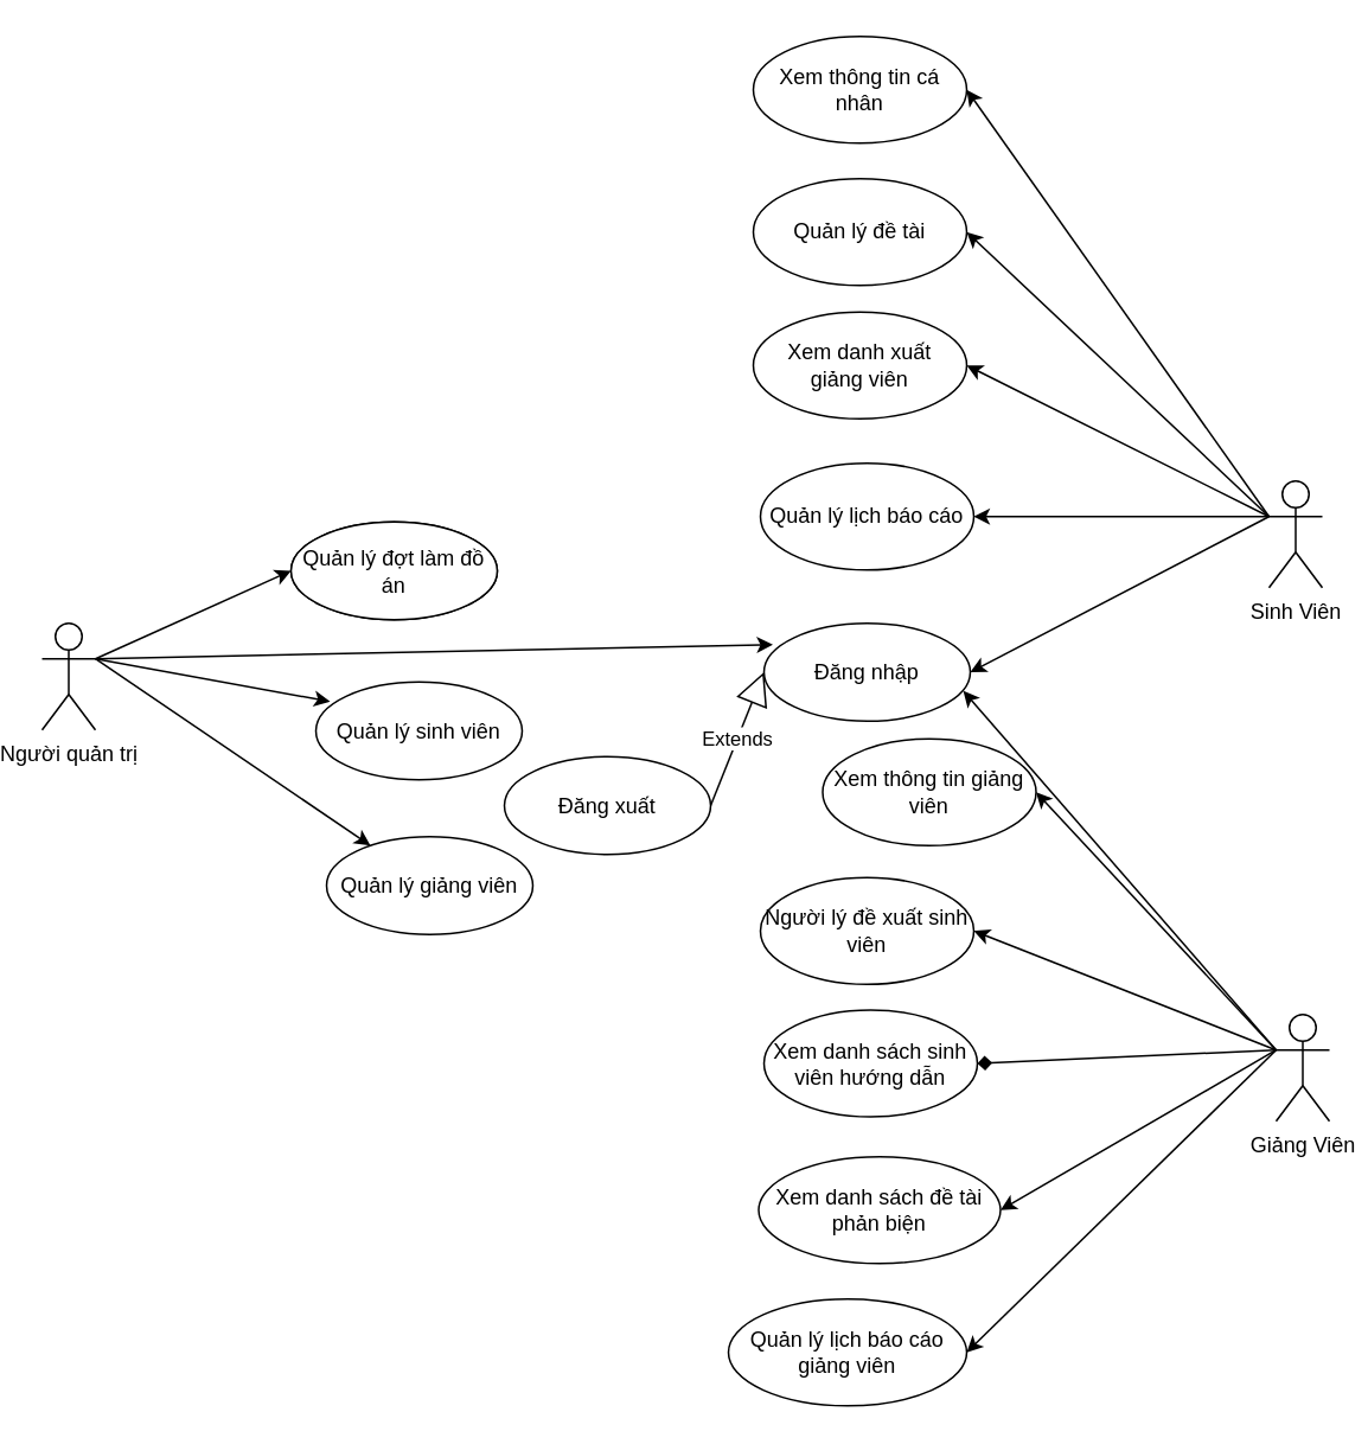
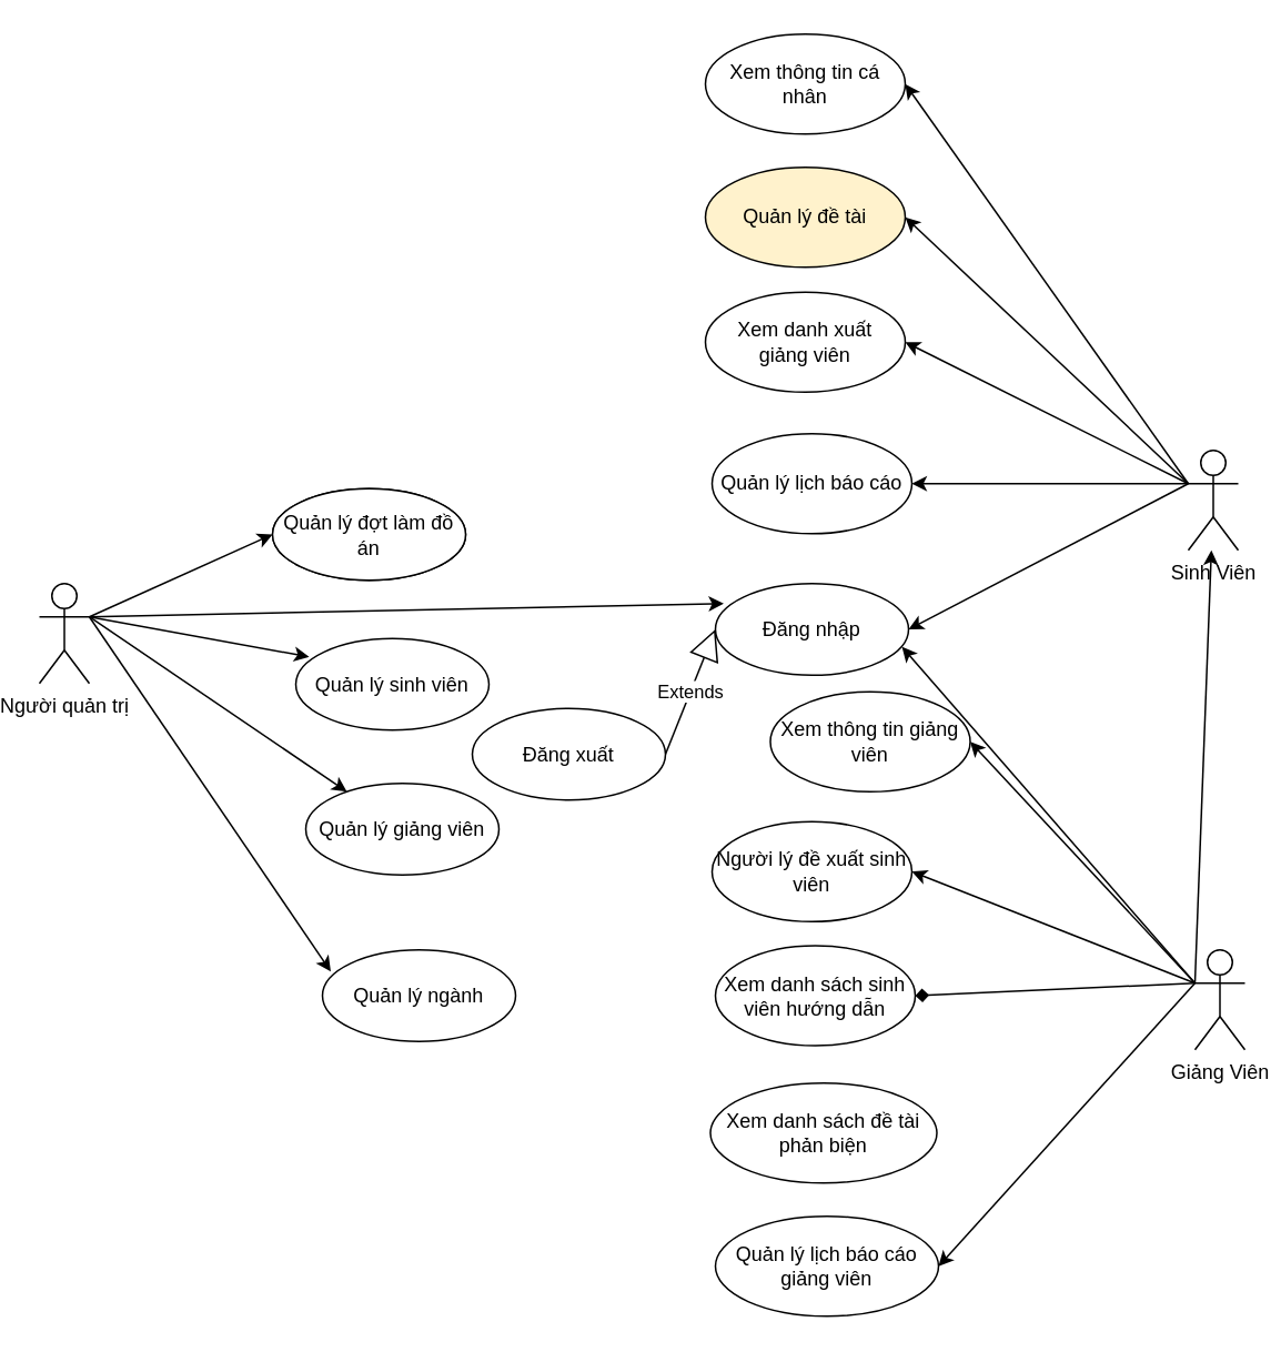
- <mxCell id="3" value="Quản lý đề tài" style="ellipse;whiteSpace=wrap;html=1;" parent="1" vertex="1"><mxGeometry x="420" y="100" width="120" height="60" as="geometry" /></mxCell>
+ <mxCell id="3" value="Quản lý đề tài" style="ellipse;whiteSpace=wrap;html=1;fillColor=#fff2cc;" parent="1" vertex="1"><mxGeometry x="420" y="100" width="120" height="60" as="geometry" /></mxCell>
+ <mxCell id="34" value="" style="endArrow=classic;html=1;rounded=0;exitX=1;exitY=0.333;exitDx=0;exitDy=0;exitPerimeter=0;entryX=0.043;entryY=0.236;entryDx=0;entryDy=0;entryPerimeter=0;" parent="1" source="28" target="33" edge="1"><mxGeometry width="50" height="50" relative="1" as="geometry"><mxPoint x="90" y="460" as="sourcePoint" /><mxPoint x="200" y="372.5" as="targetPoint" /></mxGeometry></mxCell>
+ <mxCell id="33" value="Quản lý ngành" style="ellipse;whiteSpace=wrap;html=1;" parent="1" vertex="1"><mxGeometry x="190" y="570" width="116" height="55" as="geometry" /></mxCell>
- <mxCell id="37" value="" style="endArrow=classic;html=1;rounded=0;exitX=0;exitY=0.333;exitDx=0;exitDy=0;exitPerimeter=0;entryX=1;entryY=0.5;entryDx=0;entryDy=0;" edge="1" parent="1" source="15" target="36"><mxGeometry width="50" height="50" relative="1" as="geometry"><mxPoint x="724" y="600" as="sourcePoint" /><mxPoint x="556" y="607.5" as="targetPoint" /></mxGeometry></mxCell>
+ <mxCell id="37" value="" style="endArrow=classic;html=1;rounded=0;exitX=0;exitY=0.333;exitDx=0;exitDy=0;exitPerimeter=0;" edge="1" parent="1" source="15" target="2"><mxGeometry width="50" height="50" relative="1" as="geometry"><mxPoint x="724" y="600" as="sourcePoint" /><mxPoint x="556" y="607.5" as="targetPoint" /></mxGeometry></mxCell>
- <mxCell id="21" value="Quản lý lịch báo cáo&lt;br&gt;giảng viên" style="ellipse;whiteSpace=wrap;html=1;" parent="1" vertex="1"><mxGeometry x="406" y="730" width="134" height="60" as="geometry" /></mxCell>
+ <mxCell id="21" value="Quản lý lịch báo cáo&lt;br&gt;giảng viên" style="ellipse;whiteSpace=wrap;html=1;" parent="1" vertex="1"><mxGeometry x="426" y="730" width="134" height="60" as="geometry" /></mxCell>
